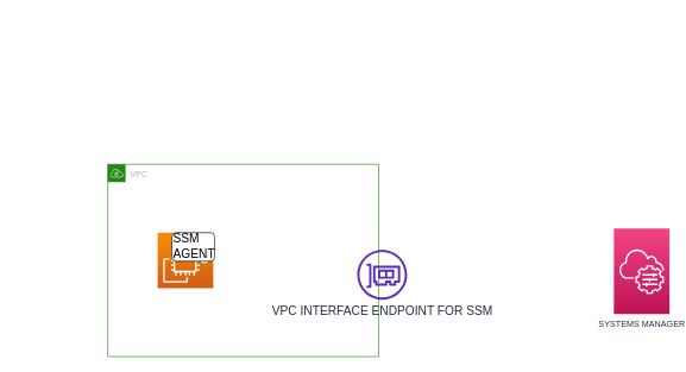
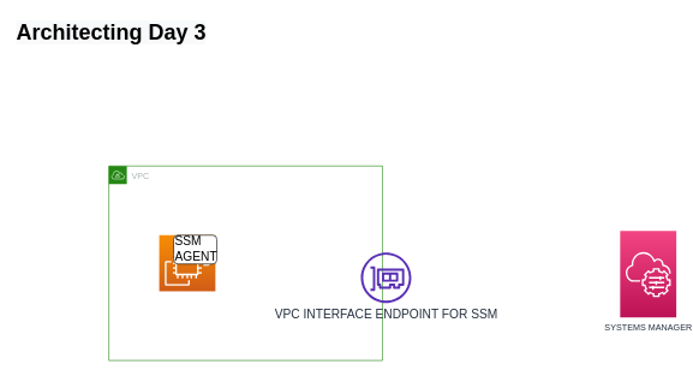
+ <mxCell id="2" value="&lt;span style=&quot;color: rgb(0 , 0 , 0) ; font-family: &amp;#34;helvetica&amp;#34; ; font-size: 30px ; font-style: normal ; font-weight: 700 ; letter-spacing: normal ; text-align: left ; text-indent: 0px ; text-transform: none ; word-spacing: 0px ; background-color: rgb(248 , 249 , 250) ; display: inline ; float: none&quot;&gt;Architecting Day 3&lt;/span&gt;" style="text;whiteSpace=wrap;html=1;" vertex="1" parent="1"><mxGeometry x="20" y="20" width="310" height="40" as="geometry" /></mxCell>
